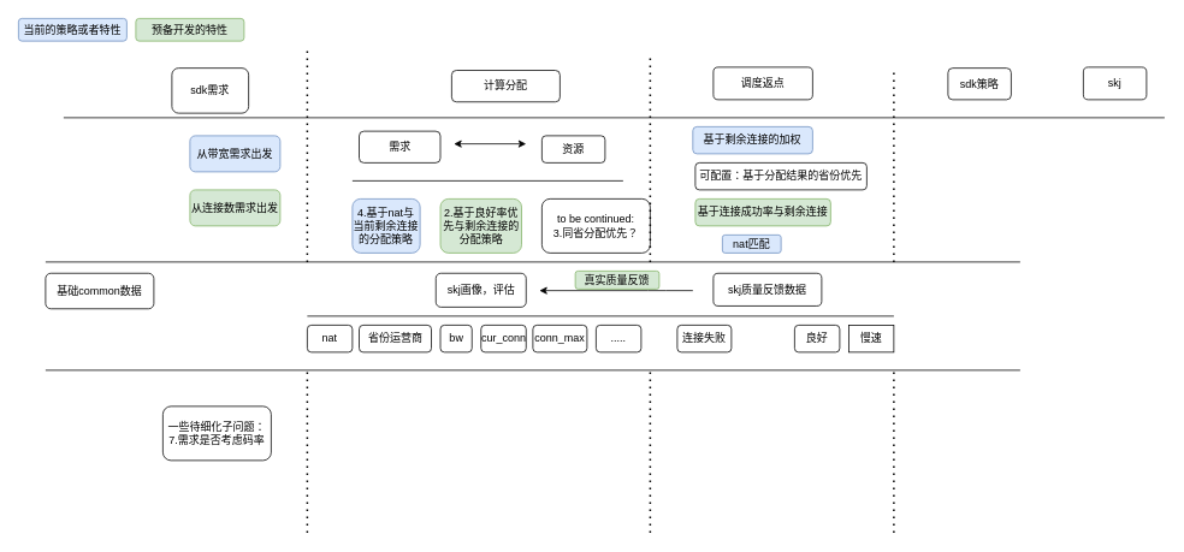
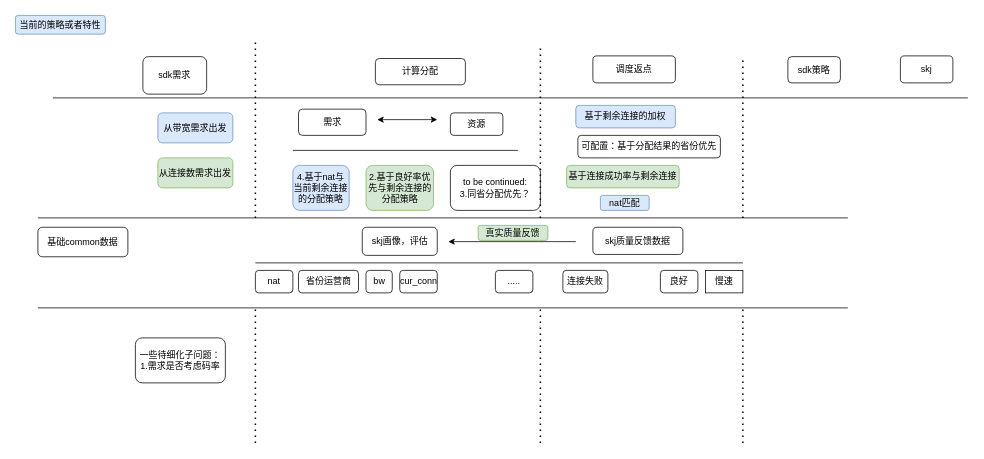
- <mxCell id="45" value="预备开发的特性" style="rounded=1;whiteSpace=wrap;html=1;fillColor=#d5e8d4;strokeColor=#82b366;" parent="1" vertex="1"><mxGeometry x="150" y="20" width="120" height="25" as="geometry" /></mxCell>
- <mxCell id="36" value="基于连接成功率与剩余连接" style="rounded=1;whiteSpace=wrap;html=1;fillColor=#d5e8d4;strokeColor=#82b366;" parent="1" vertex="1"><mxGeometry x="770" y="220" width="150" height="30" as="geometry" /></mxCell>
+ <mxCell id="36" value="基于连接成功率与剩余连接" style="rounded=1;whiteSpace=wrap;html=1;fillColor=#d5e8d4;strokeColor=#82b366;" parent="1" vertex="1"><mxGeometry x="755" y="220" width="150" height="30" as="geometry" /></mxCell>
- <mxCell id="12" value="conn_max" style="rounded=1;whiteSpace=wrap;html=1;" parent="1" vertex="1"><mxGeometry x="590" y="360" width="60" height="30" as="geometry" /></mxCell>
- <mxCell id="24" value="一些待细化子问题：&lt;br&gt;7.需求是否考虑码率" style="rounded=1;whiteSpace=wrap;html=1;" parent="1" vertex="1"><mxGeometry x="180" y="450" width="120" height="60" as="geometry" /></mxCell>
+ <mxCell id="24" value="一些待细化子问题：&lt;br&gt;1.需求是否考虑码率" style="rounded=1;whiteSpace=wrap;html=1;" parent="1" vertex="1"><mxGeometry x="180" y="450" width="120" height="60" as="geometry" /></mxCell>
